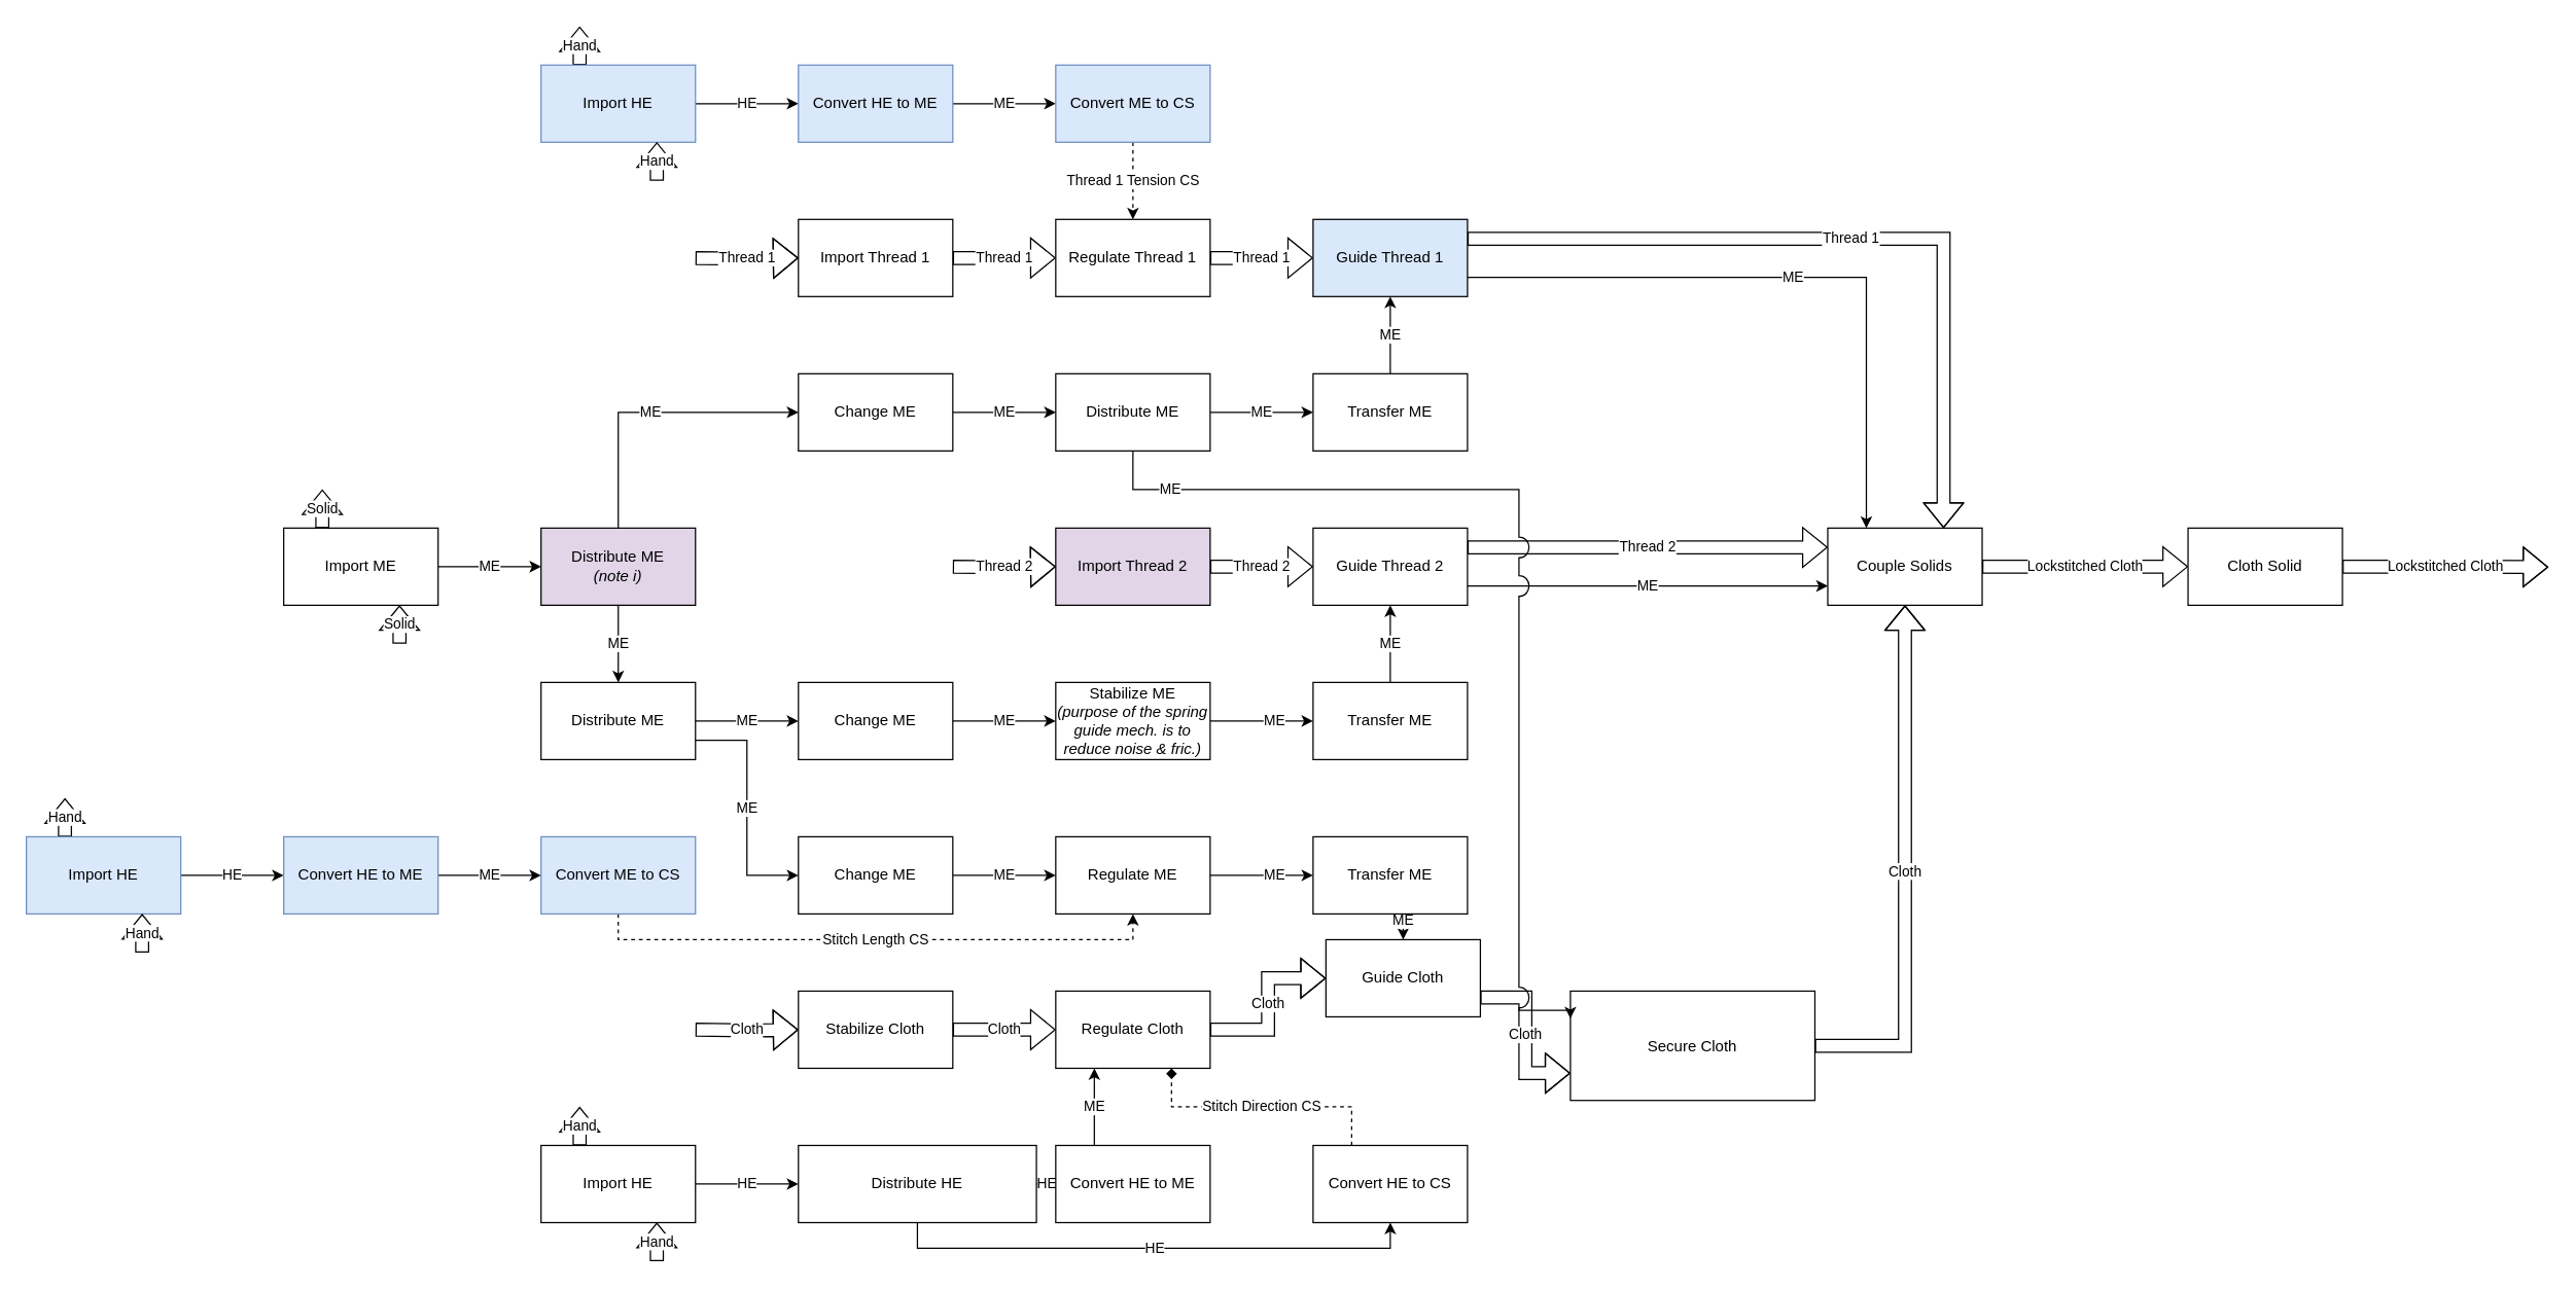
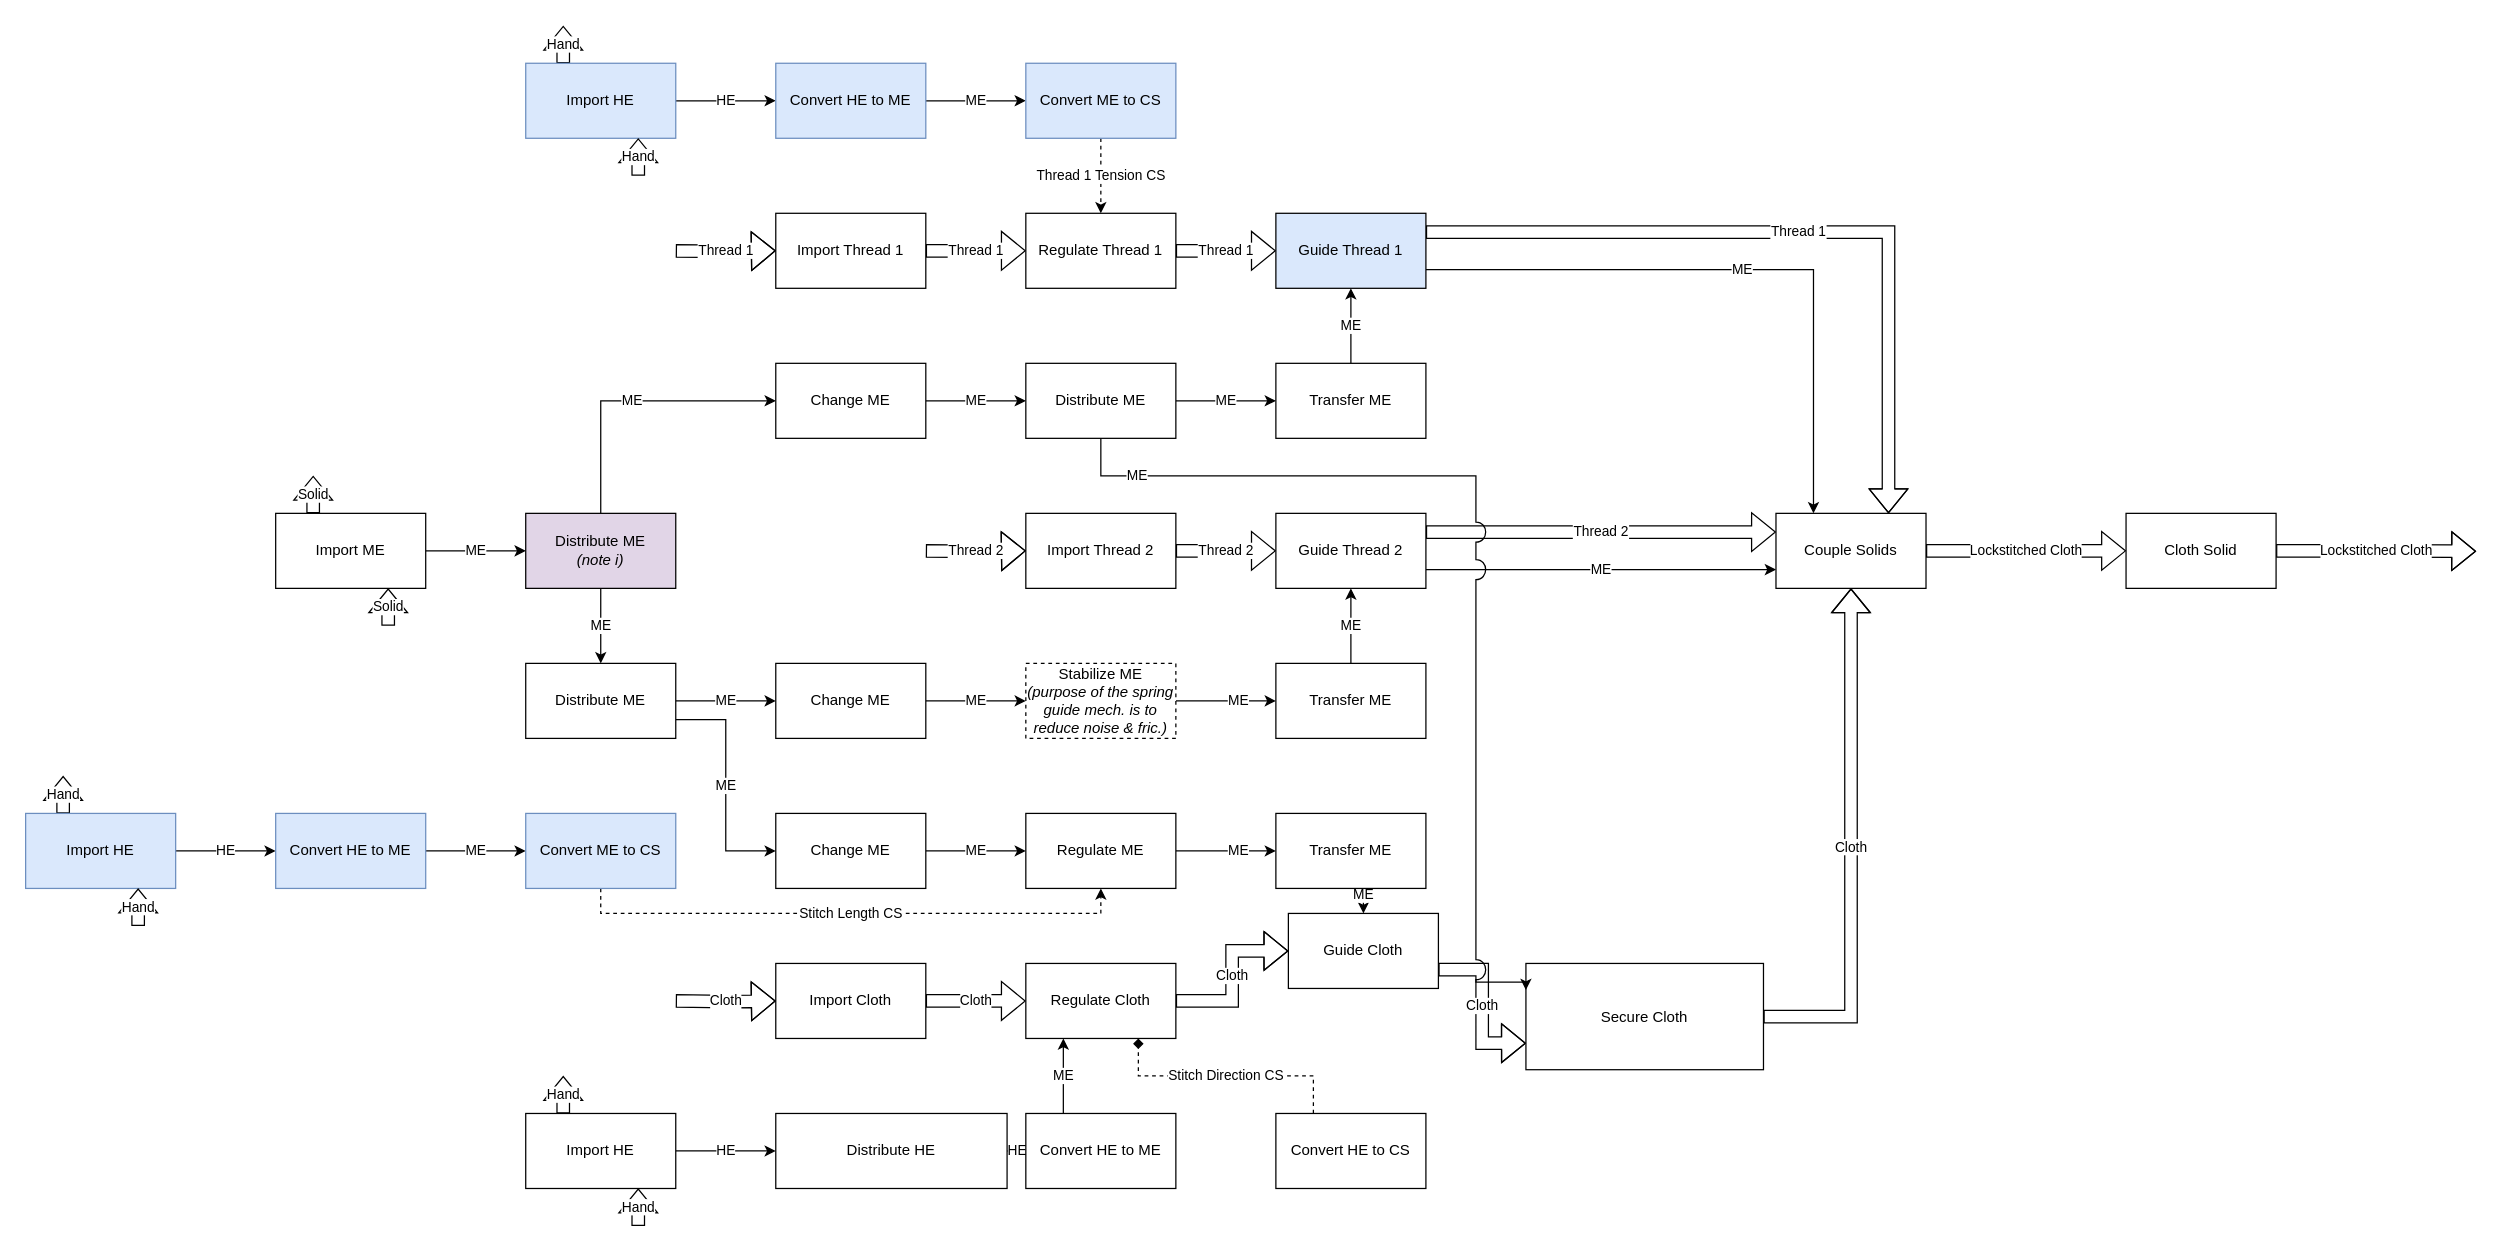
- <mxCell id="30" value="Import Thread 2" style="rounded=0;whiteSpace=wrap;html=1;fillColor=#e1d5e7;" parent="1" vertex="1"><mxGeometry x="820" y="410" width="120" height="60" as="geometry" /></mxCell>
+ <mxCell id="30" value="Import Thread 2" style="rounded=0;whiteSpace=wrap;html=1;" parent="1" vertex="1"><mxGeometry x="820" y="410" width="120" height="60" as="geometry" /></mxCell>
- <mxCell id="26" value="Stabilize ME&lt;br&gt;&lt;i&gt;(purpose of the spring guide mech. is to reduce noise &amp;amp; fric.)&lt;/i&gt;" style="rounded=0;whiteSpace=wrap;html=1;" parent="1" vertex="1"><mxGeometry x="820" y="530" width="120" height="60" as="geometry" /></mxCell>
+ <mxCell id="26" value="Stabilize ME&lt;br&gt;&lt;i&gt;(purpose of the spring guide mech. is to reduce noise &amp;amp; fric.)&lt;/i&gt;" style="rounded=0;whiteSpace=wrap;html=1;dashed=1;" parent="1" vertex="1"><mxGeometry x="820" y="530" width="120" height="60" as="geometry" /></mxCell>
- <mxCell id="41" value="Stabilize Cloth" style="rounded=0;whiteSpace=wrap;html=1;" parent="1" vertex="1"><mxGeometry x="620" y="770" width="120" height="60" as="geometry" /></mxCell>
+ <mxCell id="41" value="Import Cloth" style="rounded=0;whiteSpace=wrap;html=1;" parent="1" vertex="1"><mxGeometry x="620" y="770" width="120" height="60" as="geometry" /></mxCell>
- <mxCell id="58" value="HE" style="edgeStyle=orthogonalEdgeStyle;rounded=0;orthogonalLoop=1;jettySize=auto;html=1;exitX=0.5;exitY=1;exitDx=0;exitDy=0;entryX=0.5;entryY=1;entryDx=0;entryDy=0;" parent="1" source="59" target="63" edge="1"><mxGeometry relative="1" as="geometry" /></mxCell>
